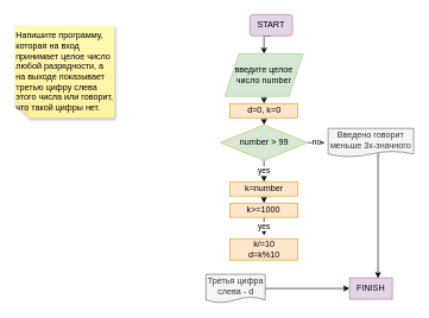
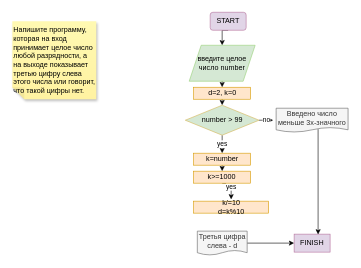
- <mxCell id="12" value="d=0, k=0" style="rounded=0;whiteSpace=wrap;html=1;strokeColor=#d79b00;fillColor=#ffe6cc;" vertex="1" parent="1"><mxGeometry x="322.5" y="145" width="95" height="20" as="geometry" /></mxCell>
+ <mxCell id="12" value="d=2, k=0" style="rounded=0;whiteSpace=wrap;html=1;strokeColor=#d79b00;fillColor=#ffe6cc;" vertex="1" parent="1"><mxGeometry x="322.5" y="145" width="95" height="20" as="geometry" /></mxCell>
- <mxCell id="20" value="Введено говорит меньше 3х-значного" style="shape=document;whiteSpace=wrap;html=1;boundedLbl=1;strokeColor=#666666;fillColor=#f5f5f5;fontColor=#333333;size=0.199;" vertex="1" parent="1"><mxGeometry x="460" y="180" width="120" height="40" as="geometry" /></mxCell>
+ <mxCell id="20" value="Введено число меньше 3х-значного" style="shape=document;whiteSpace=wrap;html=1;boundedLbl=1;strokeColor=#666666;fillColor=#f5f5f5;fontColor=#333333;size=0.199;" vertex="1" parent="1"><mxGeometry x="460" y="180" width="120" height="40" as="geometry" /></mxCell>
- <mxCell id="19" value="k/=10&lt;br&gt;d=k%10" style="rounded=0;whiteSpace=wrap;html=1;strokeColor=#d79b00;fillColor=#ffe6cc;" vertex="1" parent="1"><mxGeometry x="322.5" y="335" width="95" height="30" as="geometry" /></mxCell>
+ <mxCell id="19" value="k/=10&lt;br&gt;d=k%10" style="rounded=0;whiteSpace=wrap;html=1;strokeColor=#d79b00;fillColor=#ffe6cc;" vertex="1" parent="1"><mxGeometry x="322.5" y="335" width="125" height="20" as="geometry" /></mxCell>
- <mxCell id="9" value="Третья цифра слева - d" style="shape=document;whiteSpace=wrap;html=1;boundedLbl=1;strokeColor=#666666;fillColor=#f5f5f5;fontColor=#333333;size=0.199;" parent="1" vertex="1"><mxGeometry x="288.56" y="385" width="83.12" height="40" as="geometry" /></mxCell>
+ <mxCell id="9" value="Третья цифра слева - d" style="shape=document;whiteSpace=wrap;html=1;boundedLbl=1;strokeColor=#666666;fillColor=#f5f5f5;fontColor=#333333;size=0.199;" parent="1" vertex="1"><mxGeometry x="328.56" y="385" width="83.12" height="40" as="geometry" /></mxCell>
